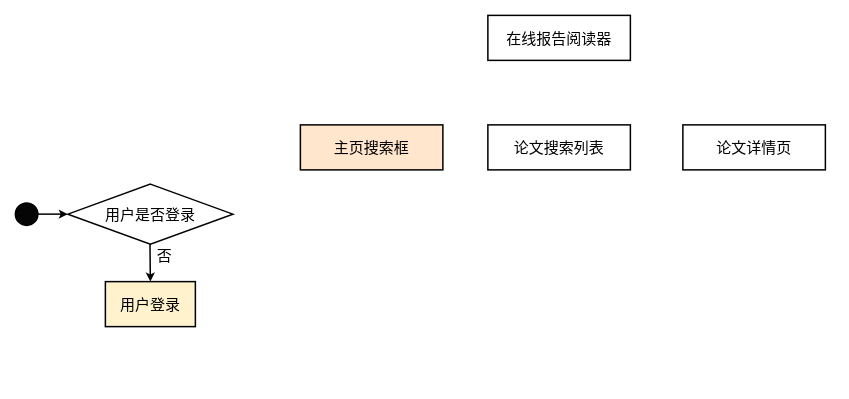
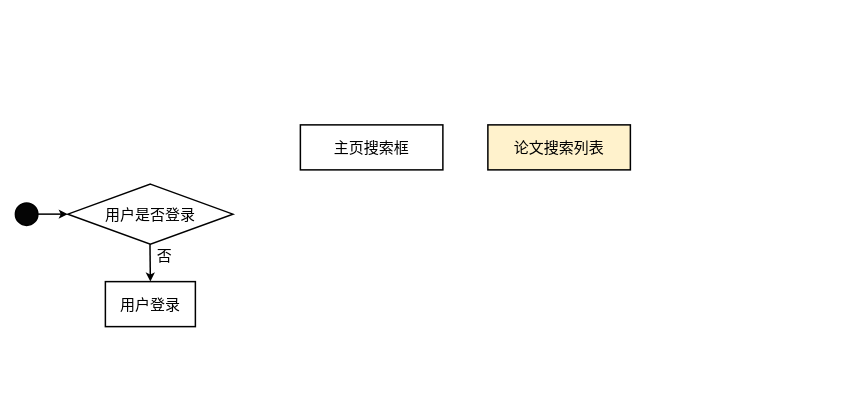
- <mxCell id="19" value="在线报告阅读器" style="rounded=0;whiteSpace=wrap;html=1;strokeWidth=2;fontSize=20;" vertex="1" parent="18"><mxGeometry width="190" height="60" as="geometry" /></mxCell>
- <mxCell id="10" value="主页搜索框" style="rounded=0;whiteSpace=wrap;html=1;strokeWidth=2;fontSize=20;fillColor=#ffe6cc;" vertex="1" parent="9"><mxGeometry width="190" height="60" as="geometry" /></mxCell>
+ <mxCell id="10" value="主页搜索框" style="rounded=0;whiteSpace=wrap;html=1;strokeWidth=2;fontSize=20;" vertex="1" parent="9"><mxGeometry width="190" height="60" as="geometry" /></mxCell>
- <mxCell id="13" value="论文搜索列表" style="rounded=0;whiteSpace=wrap;html=1;strokeWidth=2;fontSize=20;" vertex="1" parent="12"><mxGeometry width="190" height="60" as="geometry" /></mxCell>
+ <mxCell id="13" value="论文搜索列表" style="rounded=0;whiteSpace=wrap;html=1;strokeWidth=2;fontSize=20;fillColor=#fff2cc;" vertex="1" parent="12"><mxGeometry width="190" height="60" as="geometry" /></mxCell>
- <mxCell id="15" value="论文详情页" style="rounded=0;whiteSpace=wrap;html=1;strokeWidth=2;fontSize=20;" vertex="1" parent="14"><mxGeometry width="190" height="60" as="geometry" /></mxCell>
- <mxCell id="5" value="&lt;font style=&quot;font-size: 20px;&quot;&gt;用户登录&lt;/font&gt;" style="rounded=0;whiteSpace=wrap;html=1;strokeWidth=2;fontSize=20;fillColor=#fff2cc;" vertex="1" parent="4"><mxGeometry width="120" height="60" as="geometry" /></mxCell>
+ <mxCell id="5" value="&lt;font style=&quot;font-size: 20px;&quot;&gt;用户登录&lt;/font&gt;" style="rounded=0;whiteSpace=wrap;html=1;strokeWidth=2;fontSize=20;" vertex="1" parent="4"><mxGeometry width="120" height="60" as="geometry" /></mxCell>
